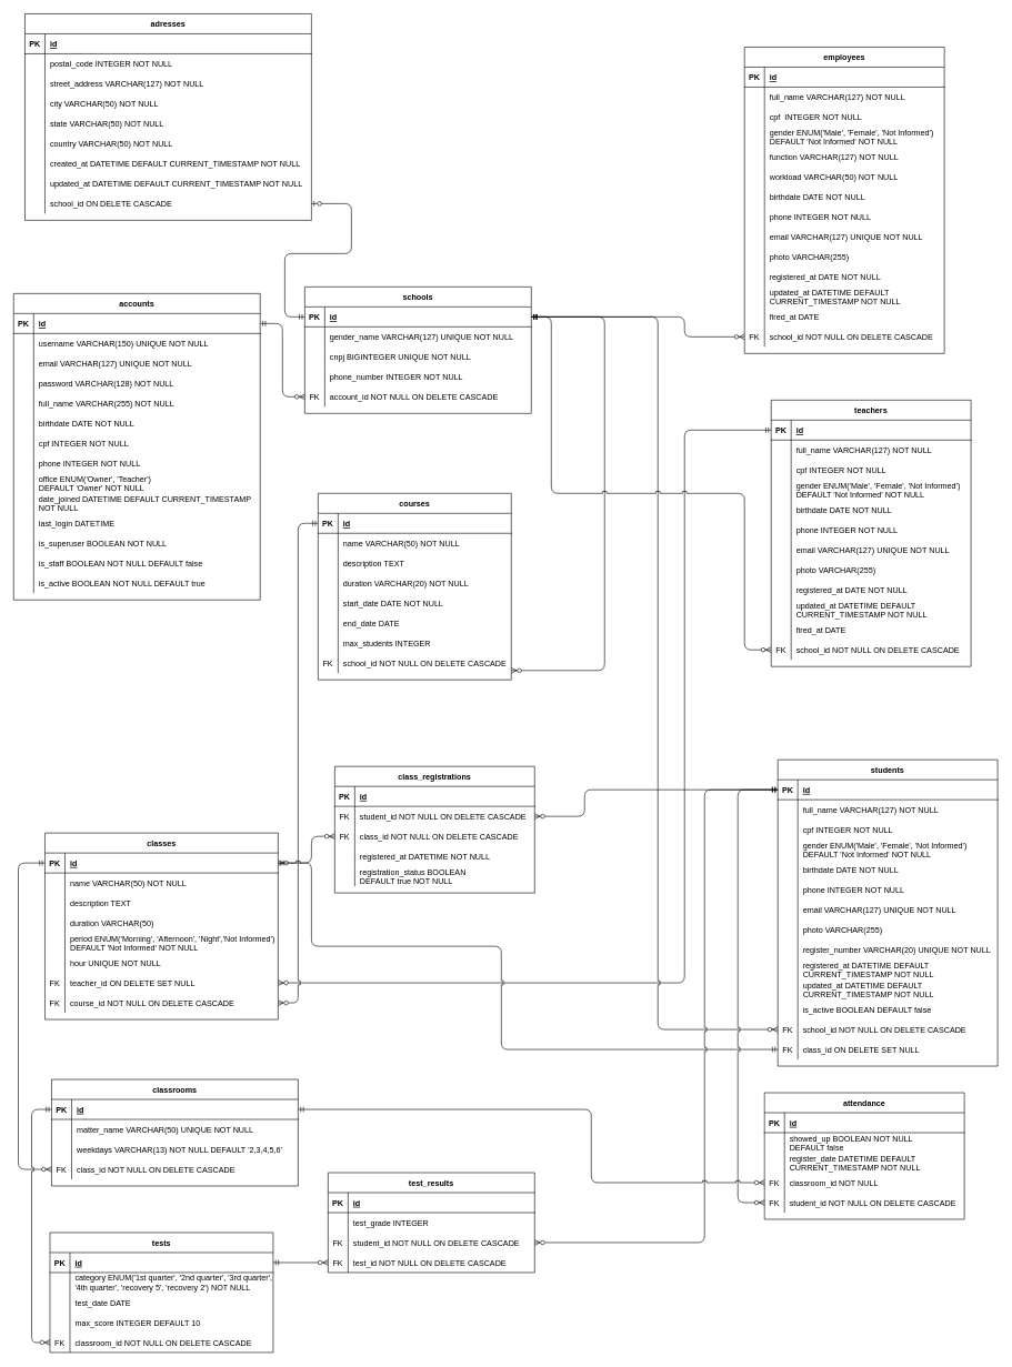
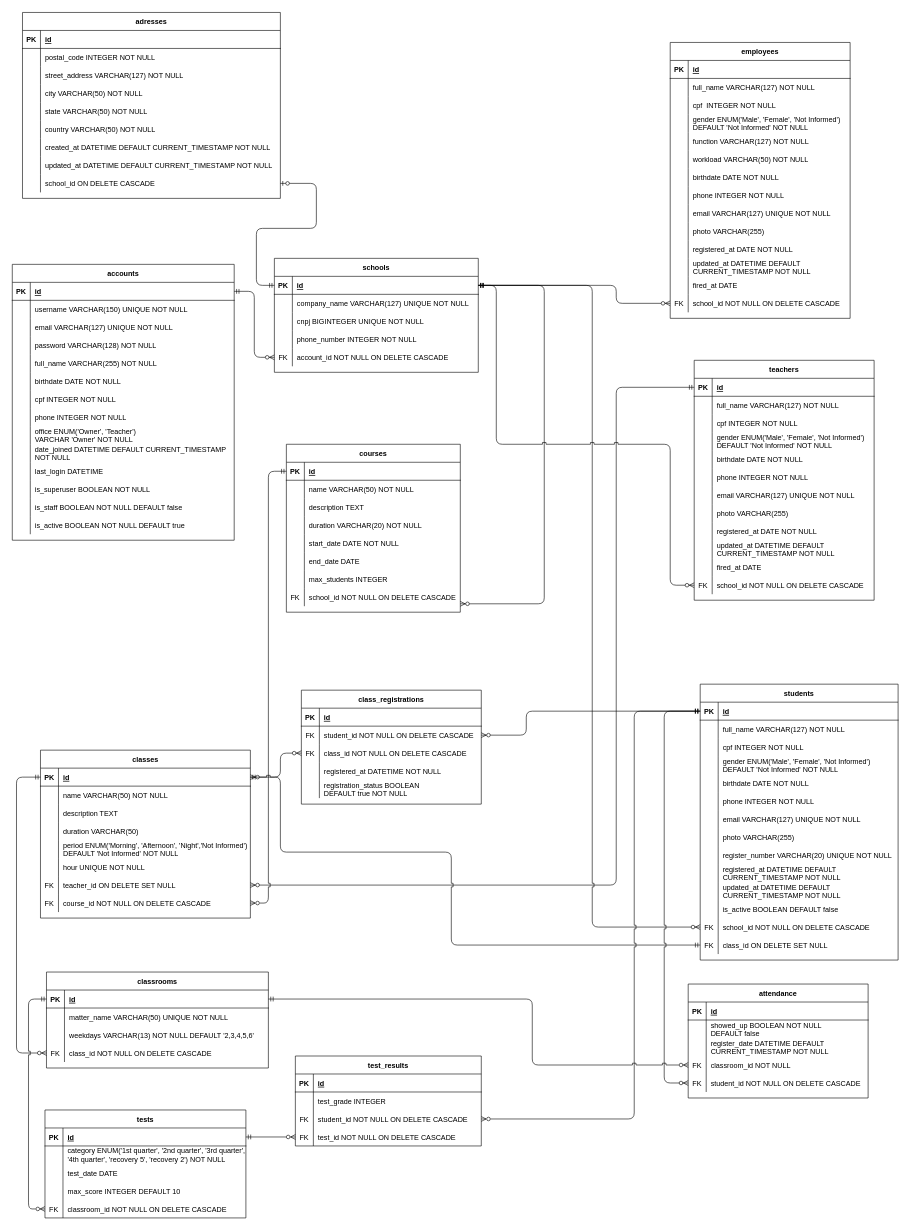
- <mxCell id="8" value="gender_name VARCHAR(127) UNIQUE NOT NULL" style="shape=partialRectangle;overflow=hidden;connectable=0;fillColor=none;top=0;left=0;bottom=0;right=0;align=left;spacingLeft=6;" parent="6" vertex="1"><mxGeometry x="30" width="310" height="30" as="geometry"><mxRectangle width="310" height="30" as="alternateBounds" /></mxGeometry></mxCell>
+ <mxCell id="8" value="company_name VARCHAR(127) UNIQUE NOT NULL" style="shape=partialRectangle;overflow=hidden;connectable=0;fillColor=none;top=0;left=0;bottom=0;right=0;align=left;spacingLeft=6;" parent="6" vertex="1"><mxGeometry x="30" width="310" height="30" as="geometry"><mxRectangle width="310" height="30" as="alternateBounds" /></mxGeometry></mxCell>
- <mxCell id="73" value="office ENUM('Owner', 'Teacher') &#10;DEFAULT 'Owner' NOT NULL" style="shape=partialRectangle;overflow=hidden;connectable=0;fillColor=none;top=0;left=0;bottom=0;right=0;align=left;spacingLeft=6;" parent="71" vertex="1"><mxGeometry x="30" width="340" height="30" as="geometry"><mxRectangle width="340" height="30" as="alternateBounds" /></mxGeometry></mxCell>
+ <mxCell id="73" value="office ENUM('Owner', 'Teacher') &#10;VARCHAR 'Owner' NOT NULL" style="shape=partialRectangle;overflow=hidden;connectable=0;fillColor=none;top=0;left=0;bottom=0;right=0;align=left;spacingLeft=6;" parent="71" vertex="1"><mxGeometry x="30" width="340" height="30" as="geometry"><mxRectangle width="340" height="30" as="alternateBounds" /></mxGeometry></mxCell>
